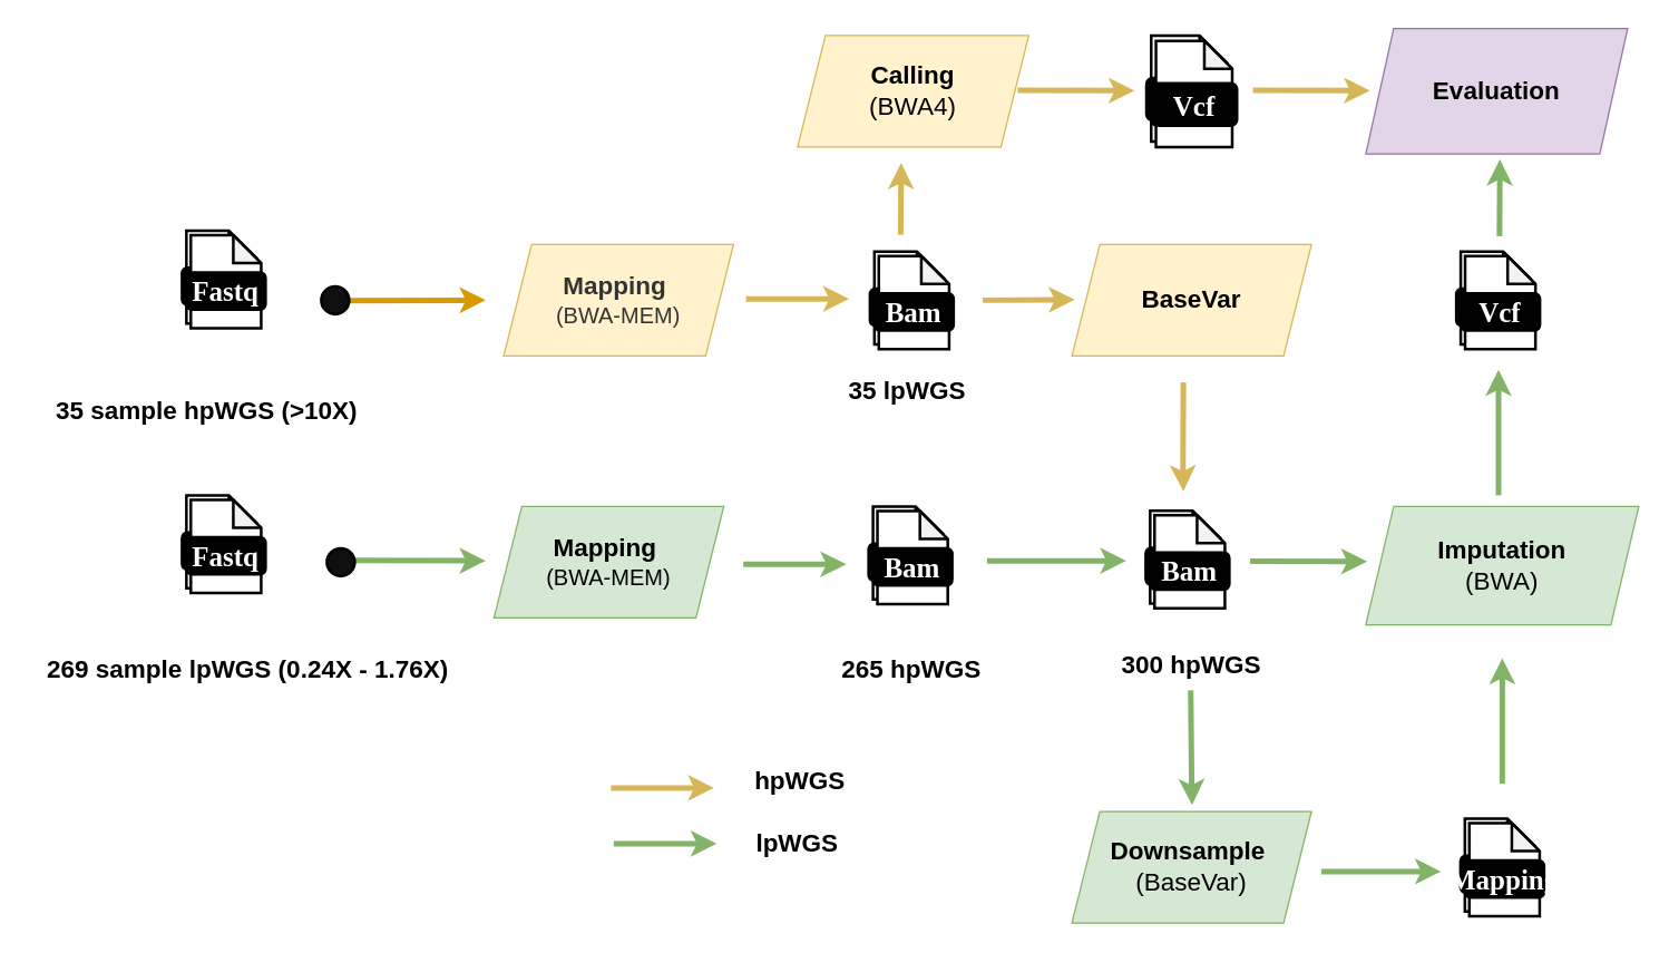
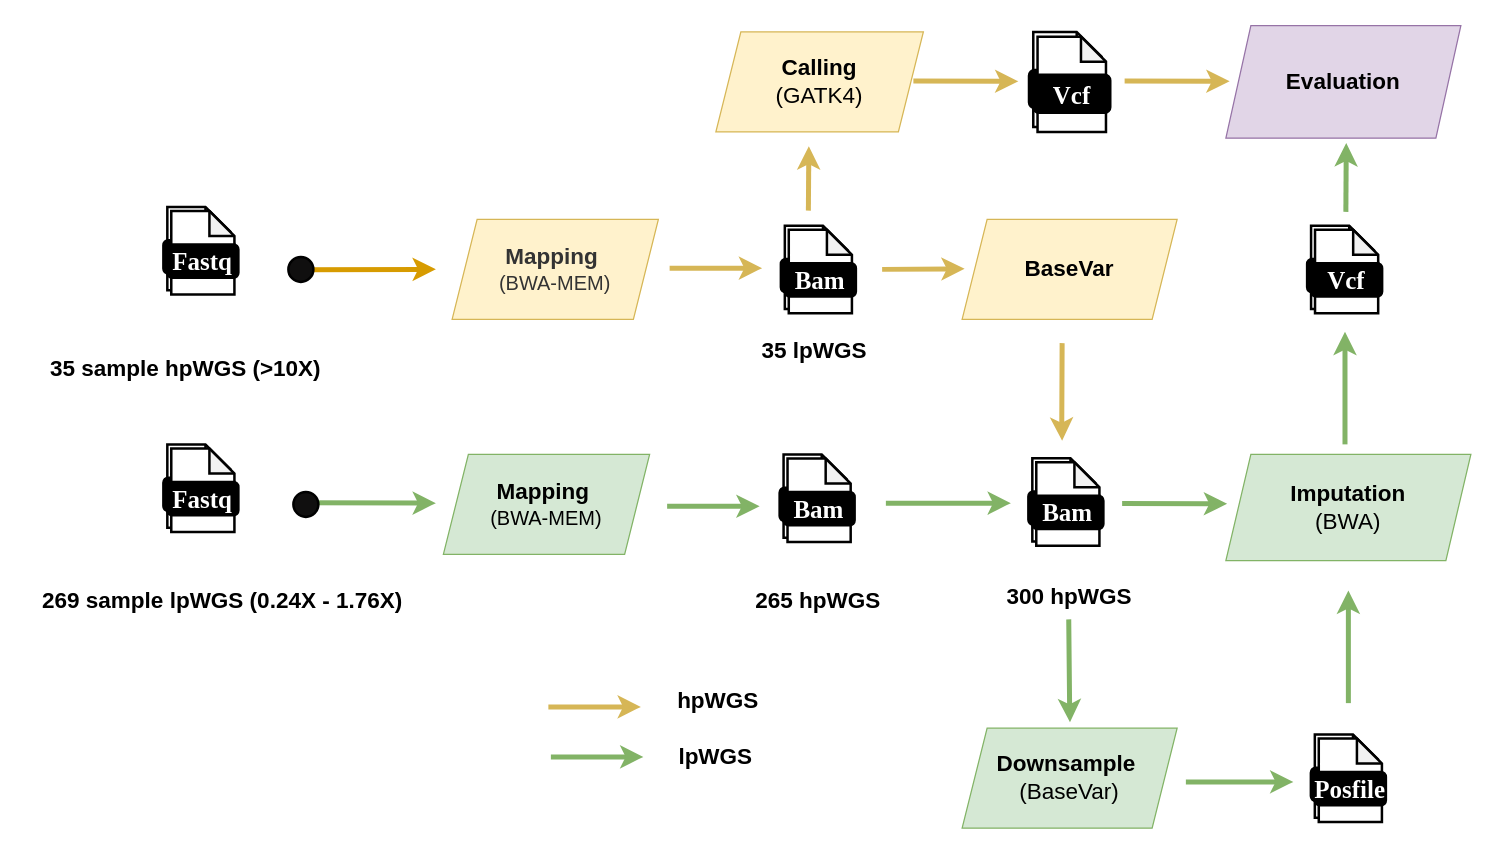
- <mxCell id="49" value="&lt;span style=&quot;font-size: 18px;&quot;&gt;&lt;b&gt;Calling&lt;/b&gt;&lt;/span&gt;&lt;div&gt;&lt;span style=&quot;font-size: 18px;&quot;&gt;(BWA4)&lt;/span&gt;&lt;/div&gt;" style="shape=parallelogram;perimeter=parallelogramPerimeter;whiteSpace=wrap;html=1;fixedSize=1;fillColor=#fff2cc;strokeColor=#d6b656;" vertex="1" parent="1"><mxGeometry x="572" y="25" width="166" height="80" as="geometry" /></mxCell>
+ <mxCell id="49" value="&lt;span style=&quot;font-size: 18px;&quot;&gt;&lt;b&gt;Calling&lt;/b&gt;&lt;/span&gt;&lt;div&gt;&lt;span style=&quot;font-size: 18px;&quot;&gt;(GATK4)&lt;/span&gt;&lt;/div&gt;" style="shape=parallelogram;perimeter=parallelogramPerimeter;whiteSpace=wrap;html=1;fixedSize=1;fillColor=#fff2cc;strokeColor=#d6b656;" vertex="1" parent="1"><mxGeometry x="572" y="25" width="166" height="80" as="geometry" /></mxCell>
- <mxCell id="57" value="&lt;font face=&quot;Maven Pro&quot; color=&quot;#ffffff&quot;&gt;&lt;span style=&quot;font-size: 20px;&quot;&gt;&lt;b&gt;Mapping&lt;/b&gt;&lt;/span&gt;&lt;/font&gt;" style="rounded=1;whiteSpace=wrap;html=1;strokeWidth=2;fillColor=#000000;" vertex="1" parent="53"><mxGeometry x="3.158" y="30.0" width="56.842" height="26.667" as="geometry" /></mxCell>
+ <mxCell id="57" value="&lt;font face=&quot;Maven Pro&quot; color=&quot;#ffffff&quot;&gt;&lt;span style=&quot;font-size: 20px;&quot;&gt;&lt;b&gt;Posfile&lt;/b&gt;&lt;/span&gt;&lt;/font&gt;" style="rounded=1;whiteSpace=wrap;html=1;strokeWidth=2;fillColor=#000000;" vertex="1" parent="53"><mxGeometry x="3.158" y="30.0" width="56.842" height="26.667" as="geometry" /></mxCell>
